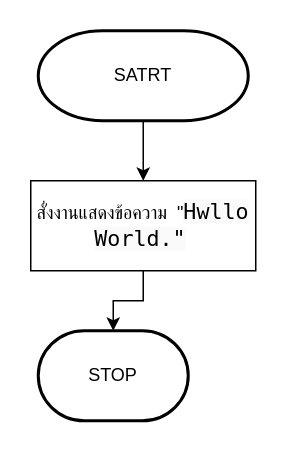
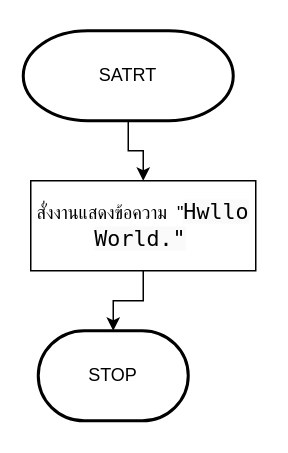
- <mxCell id="5" value="SATRT" style="strokeWidth=2;html=1;shape=mxgraph.flowchart.terminator;whiteSpace=wrap;" vertex="1" parent="1"><mxGeometry x="25" y="20" width="140" height="60" as="geometry" /></mxCell>
+ <mxCell id="5" value="SATRT" style="strokeWidth=2;html=1;shape=mxgraph.flowchart.terminator;whiteSpace=wrap;" vertex="1" parent="1"><mxGeometry x="15" y="20" width="140" height="60" as="geometry" /></mxCell>
